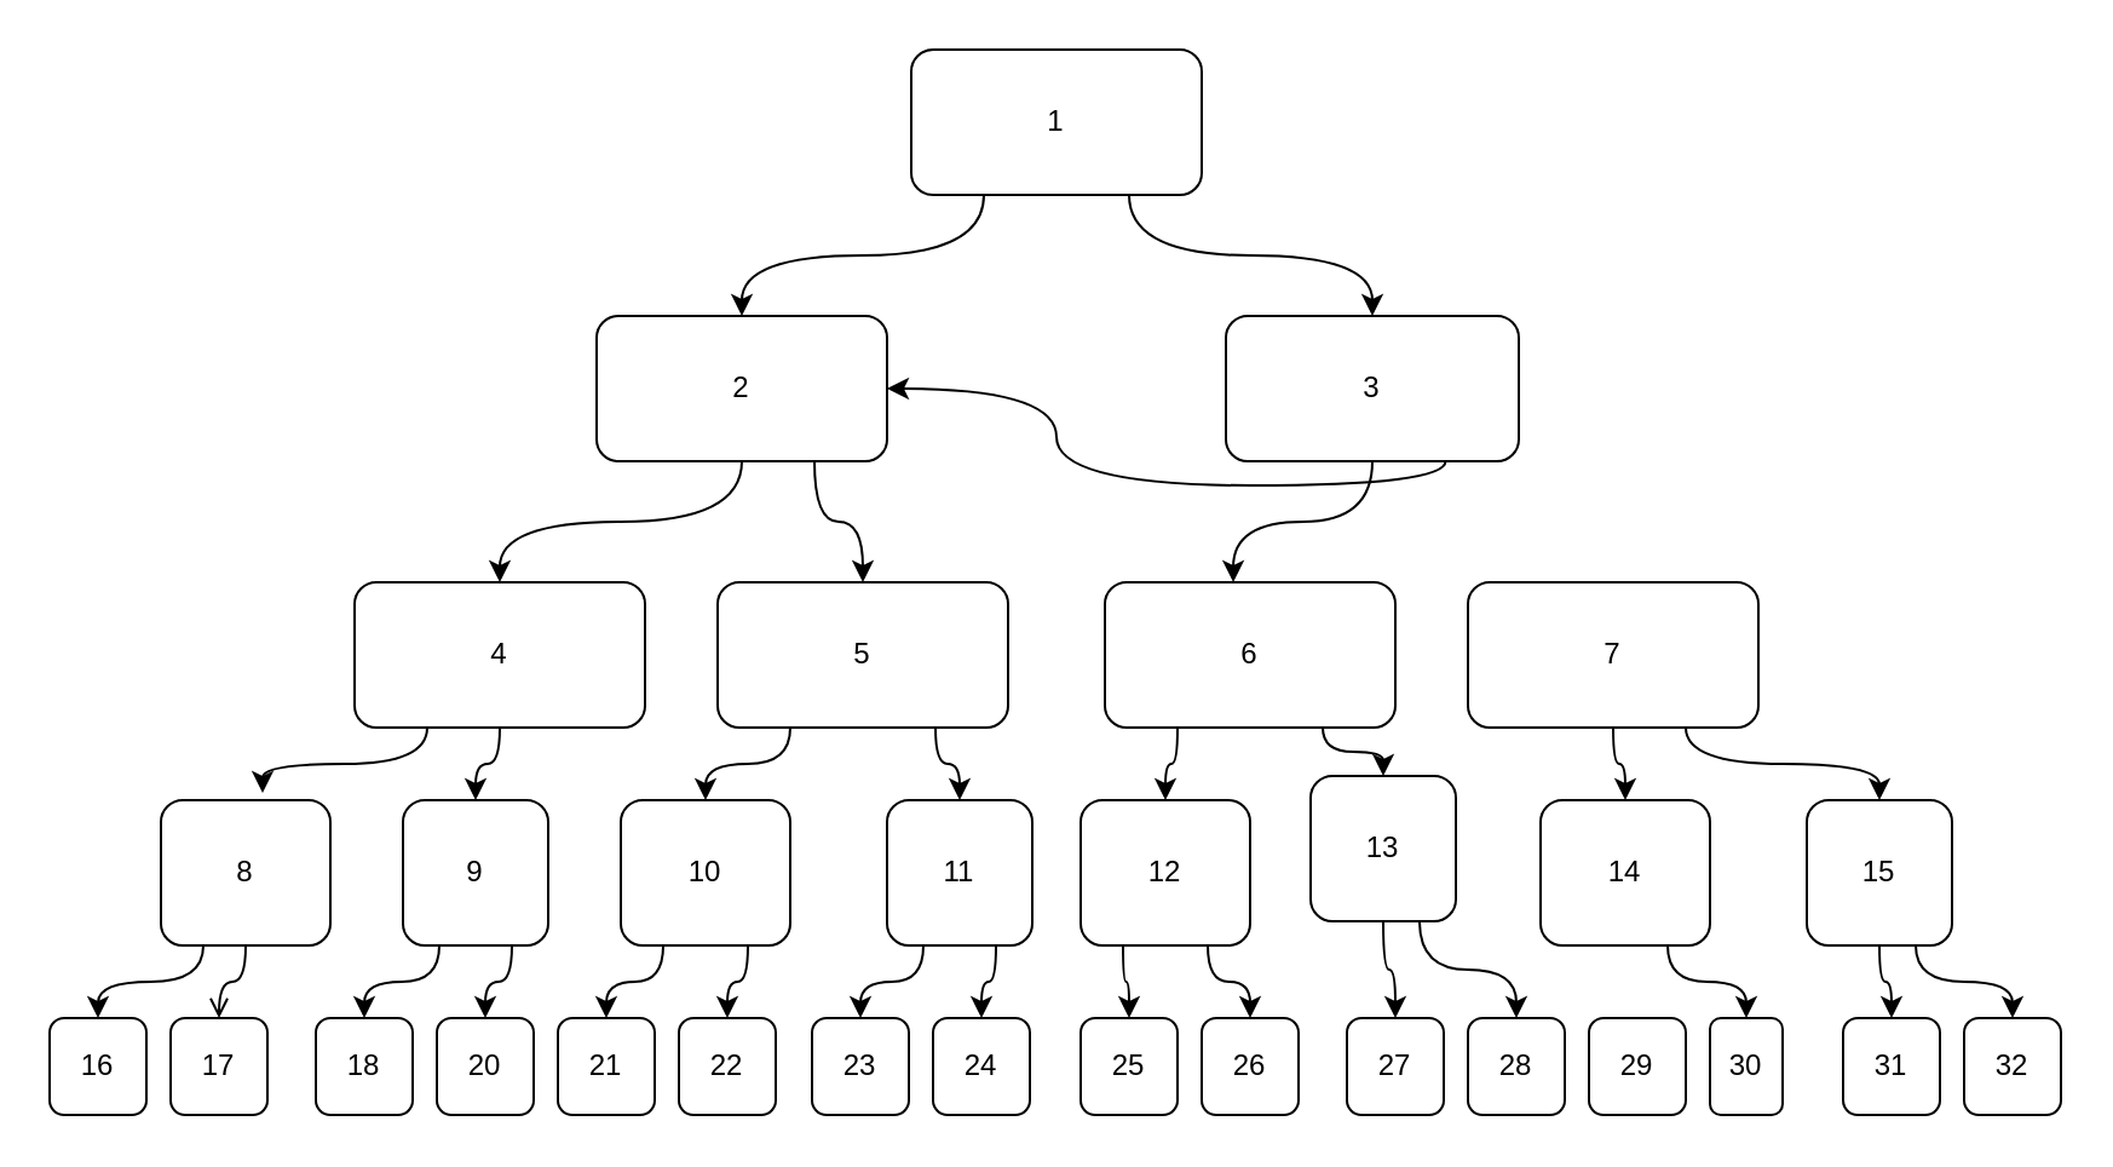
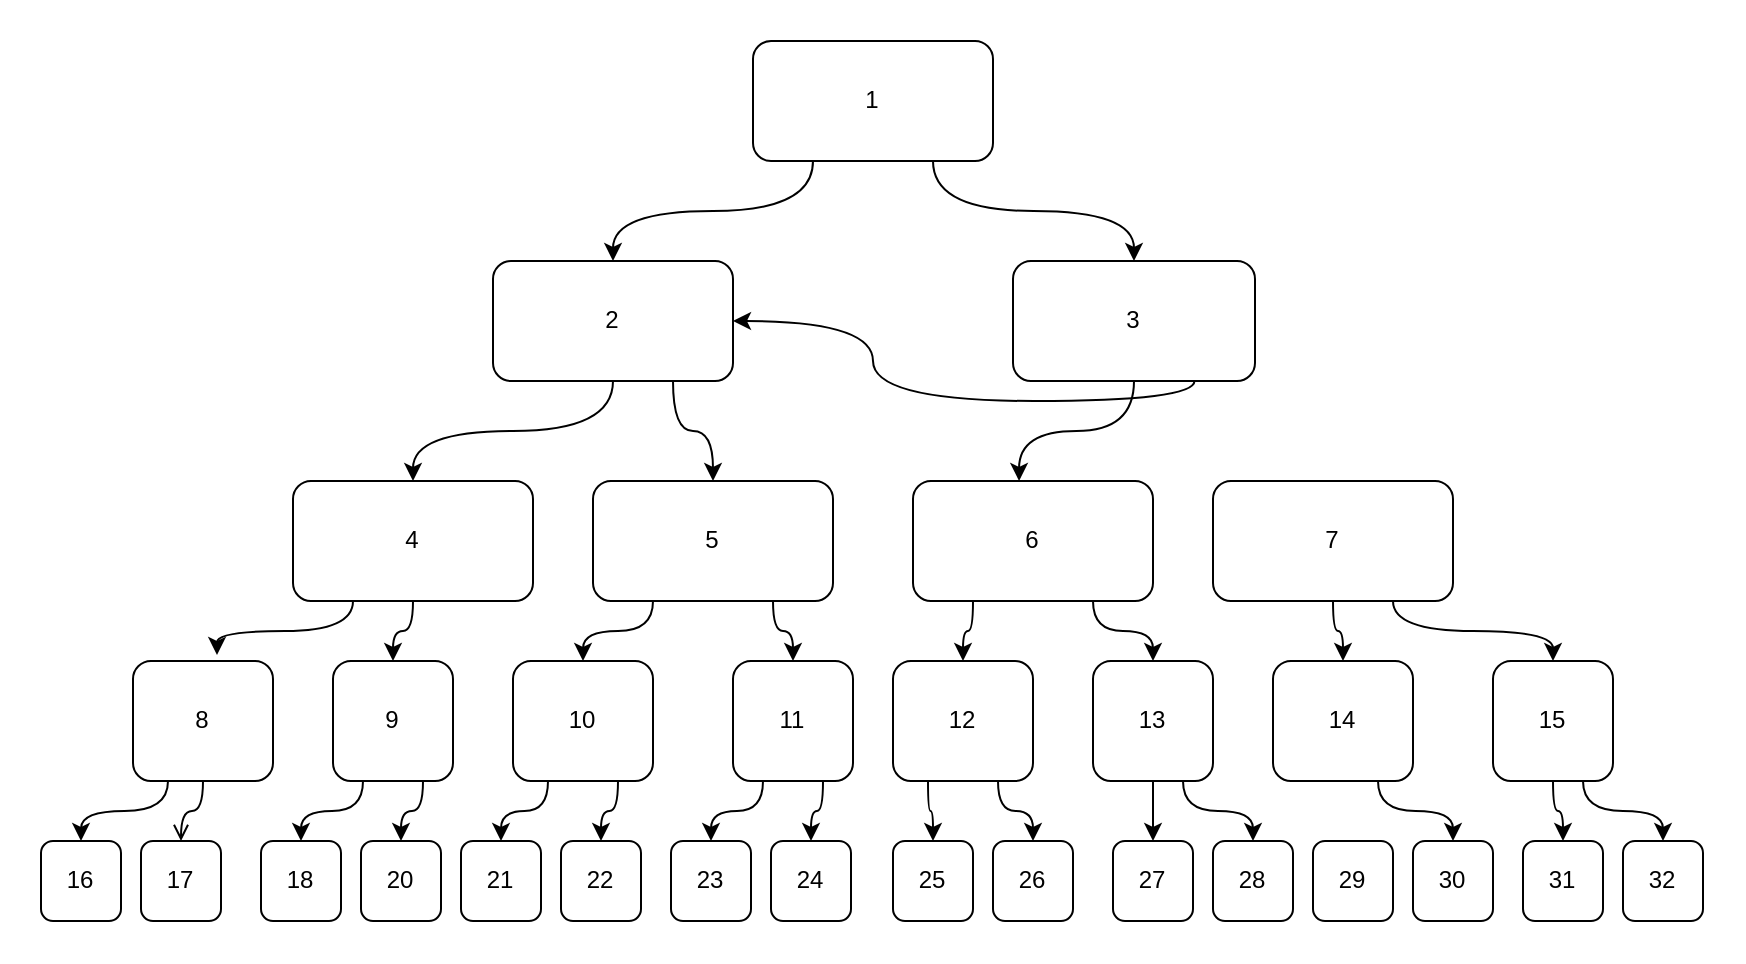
- <mxCell id="42" value="13" style="rounded=1;whiteSpace=wrap;html=1;" vertex="1" parent="1"><mxGeometry x="541" y="320" width="60" height="60" as="geometry" /></mxCell>
+ <mxCell id="42" value="13" style="rounded=1;whiteSpace=wrap;html=1;" vertex="1" parent="1"><mxGeometry x="546" y="330" width="60" height="60" as="geometry" /></mxCell>
- <mxCell id="59" value="30" style="rounded=1;whiteSpace=wrap;html=1;" vertex="1" parent="1"><mxGeometry x="706" y="420" width="30" height="40" as="geometry" /></mxCell>
+ <mxCell id="59" value="30" style="rounded=1;whiteSpace=wrap;html=1;" vertex="1" parent="1"><mxGeometry x="706" y="420" width="40" height="40" as="geometry" /></mxCell>
